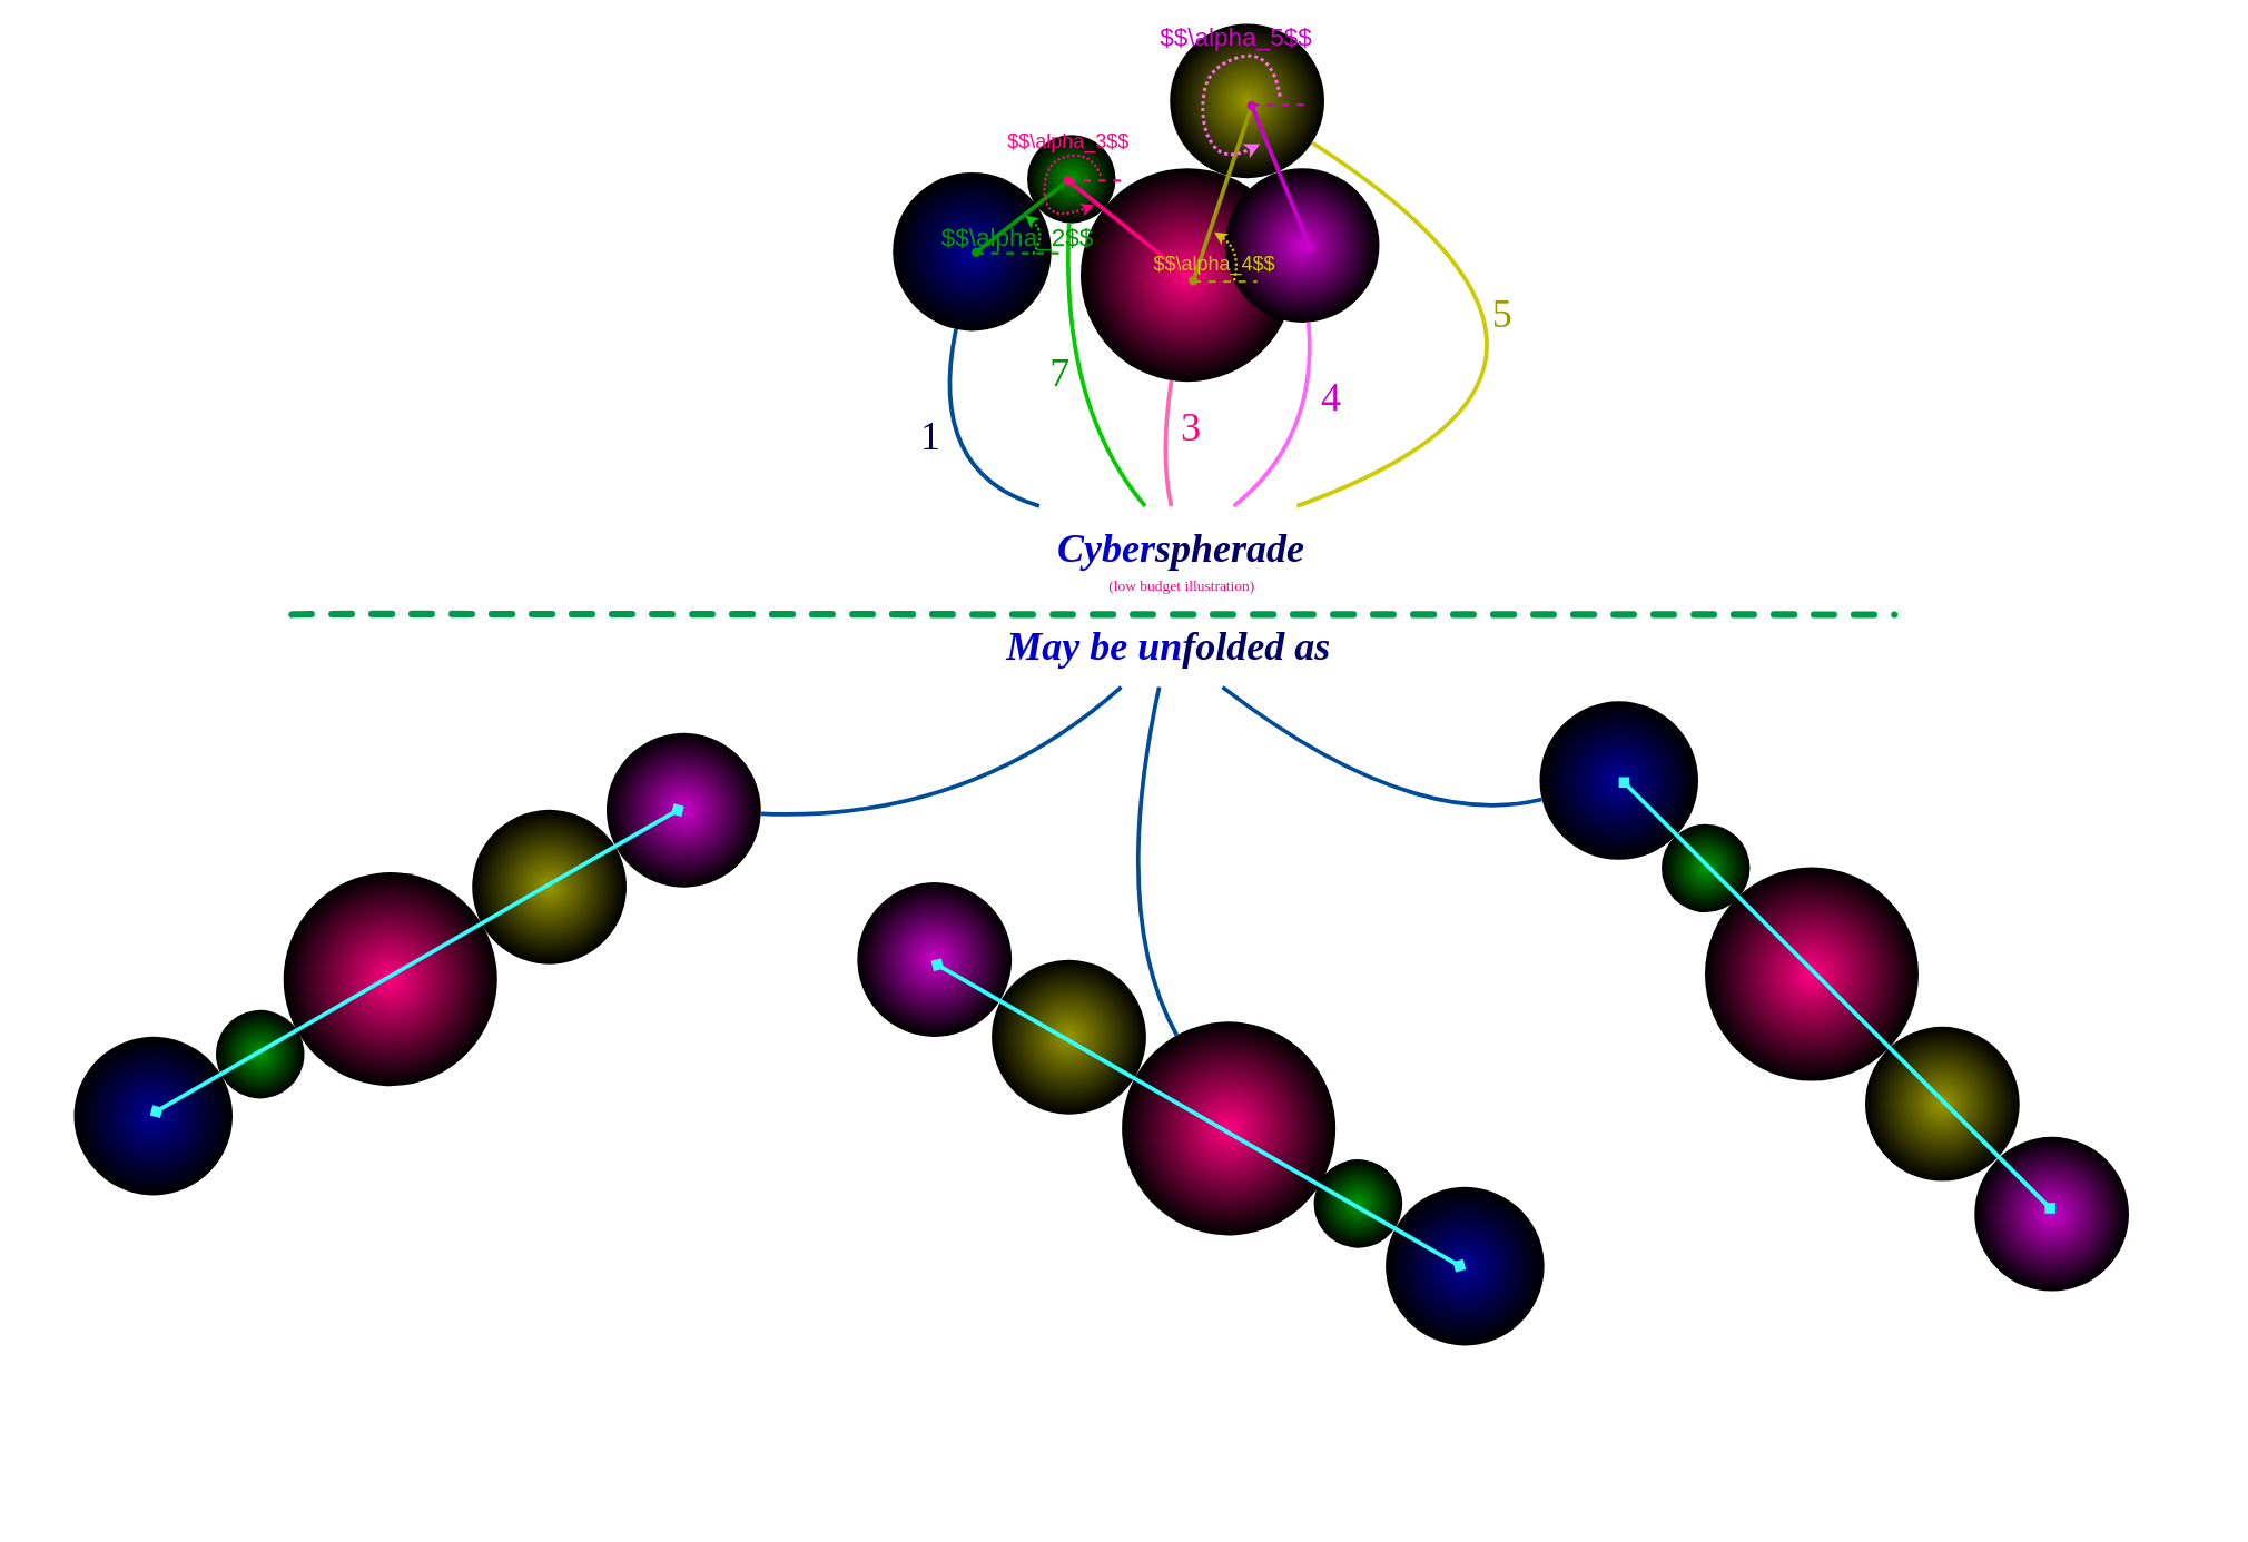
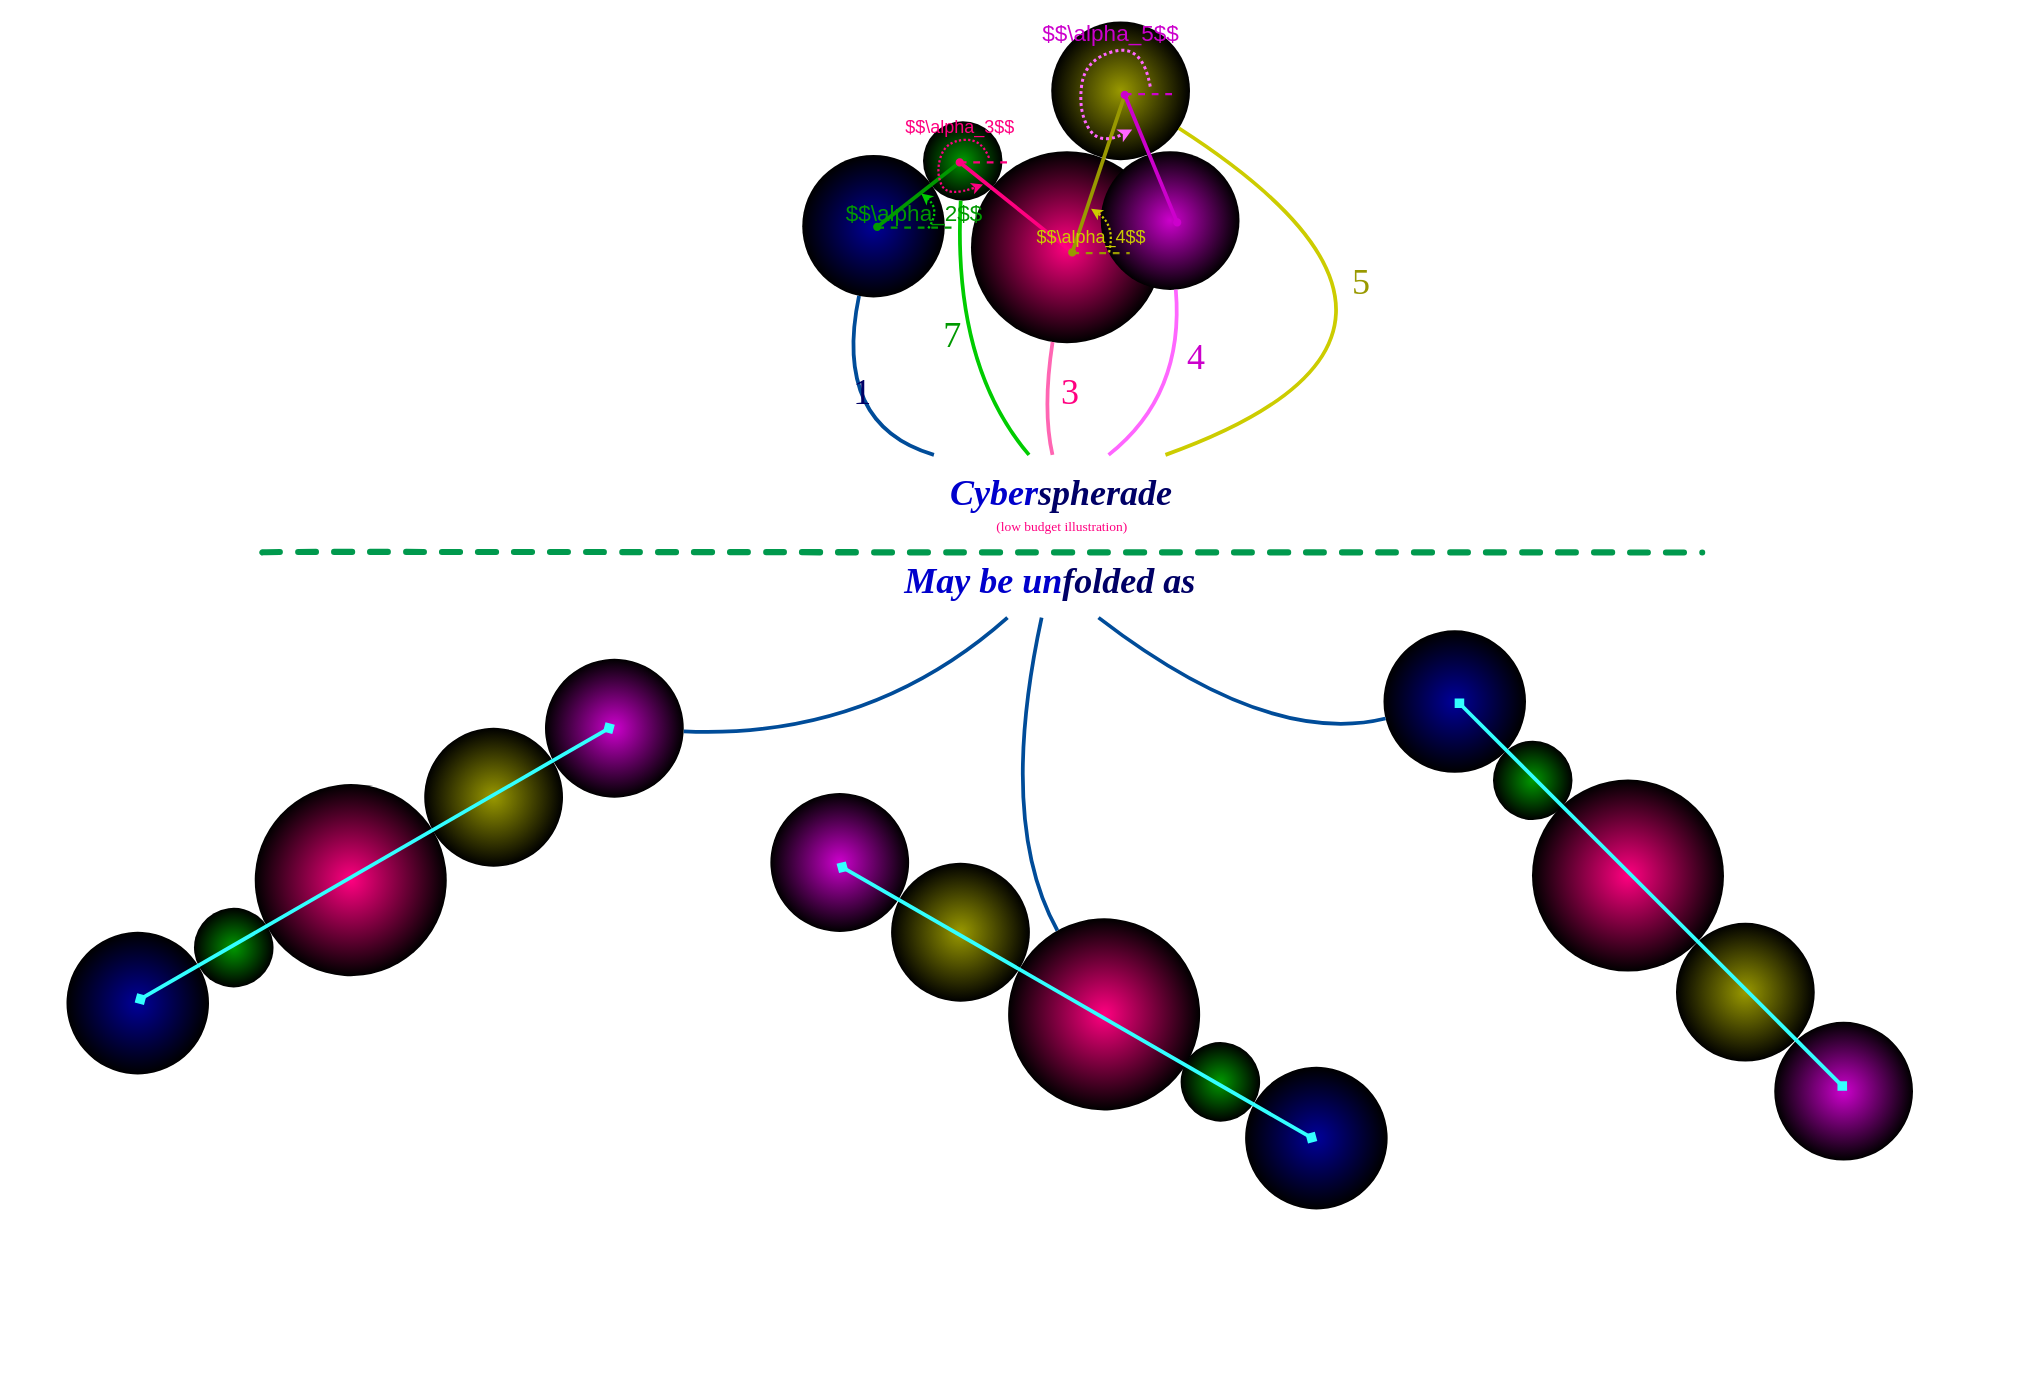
- <mxCell id="21" value="&lt;font&gt;5&lt;/font&gt;" style="text;html=1;align=center;verticalAlign=middle;resizable=0;points=[];autosize=1;strokeColor=none;fillColor=none;fontSize=48;fontFamily=Comic Sans MS;fontColor=#999900;" parent="1" vertex="1"><mxGeometry x="1755" y="340" width="50" height="70" as="geometry" /></mxCell>
+ <mxCell id="21" value="&lt;font&gt;5&lt;/font&gt;" style="text;html=1;align=center;verticalAlign=middle;resizable=0;points=[];autosize=1;strokeColor=none;fillColor=none;fontSize=48;fontFamily=Comic Sans MS;fontColor=#999900;" parent="1" vertex="1"><mxGeometry x="1770" y="340" width="50" height="70" as="geometry" /></mxCell>
- <mxCell id="19" value="&lt;font&gt;3&lt;/font&gt;" style="text;html=1;align=center;verticalAlign=middle;resizable=0;points=[];autosize=1;strokeColor=none;fillColor=none;fontSize=48;fontFamily=Comic Sans MS;fontColor=#FF0080;labelBackgroundColor=none;" parent="1" vertex="1"><mxGeometry x="1382" y="476" width="50" height="70" as="geometry" /></mxCell>
+ <mxCell id="19" value="&lt;font&gt;3&lt;/font&gt;" style="text;html=1;align=center;verticalAlign=middle;resizable=0;points=[];autosize=1;strokeColor=none;fillColor=none;fontSize=48;fontFamily=Comic Sans MS;fontColor=#FF0080;labelBackgroundColor=none;" parent="1" vertex="1"><mxGeometry x="1382" y="486" width="50" height="70" as="geometry" /></mxCell>
- <mxCell id="17" value="&lt;font&gt;1&lt;/font&gt;" style="text;html=1;align=center;verticalAlign=middle;resizable=0;points=[];autosize=1;strokeColor=none;fillColor=none;fontSize=48;fontFamily=Comic Sans MS;fontColor=#000066;" parent="1" vertex="1"><mxGeometry x="1070" y="486" width="50" height="70" as="geometry" /></mxCell>
+ <mxCell id="17" value="&lt;font&gt;1&lt;/font&gt;" style="text;html=1;align=center;verticalAlign=middle;resizable=0;points=[];autosize=1;strokeColor=none;fillColor=none;fontSize=48;fontFamily=Comic Sans MS;fontColor=#000066;" parent="1" vertex="1"><mxGeometry x="1105" y="486" width="50" height="70" as="geometry" /></mxCell>
